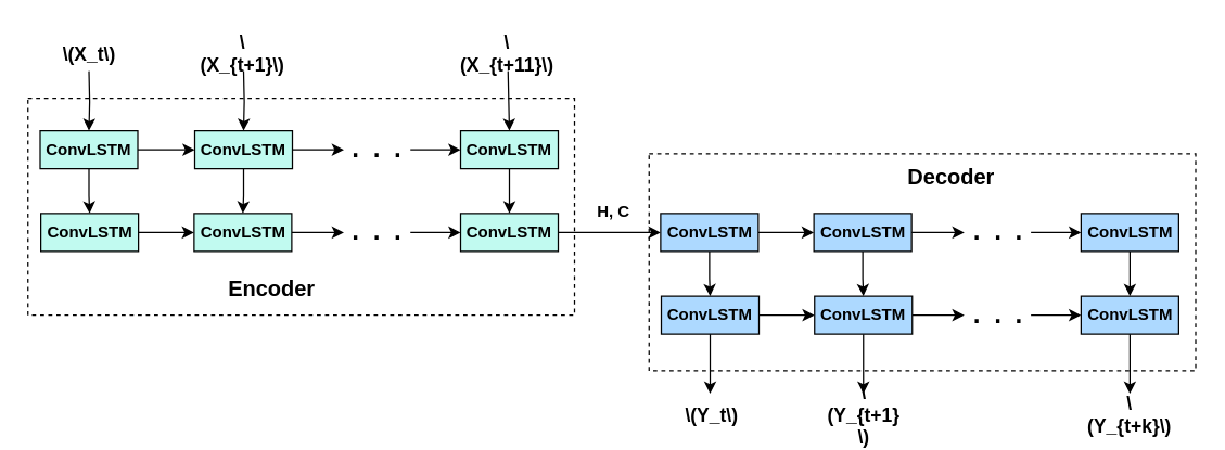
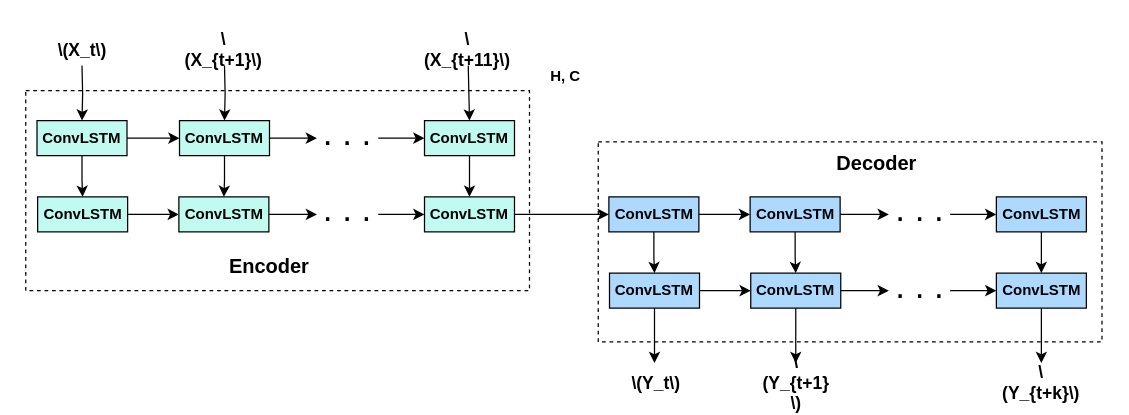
- <mxCell id="9" value="&lt;b&gt;H, C&lt;/b&gt;" style="text;html=1;resizable=0;points=[];autosize=1;align=left;verticalAlign=top;spacingTop=-4;" parent="1" vertex="1"><mxGeometry x="437.5" y="145.5" width="40" height="20" as="geometry" /></mxCell>
+ <mxCell id="9" value="&lt;b&gt;H, C&lt;/b&gt;" style="text;html=1;resizable=0;points=[];autosize=1;align=left;verticalAlign=top;spacingTop=-4;" parent="1" vertex="1"><mxGeometry x="437.5" y="50.5" width="40" height="20" as="geometry" /></mxCell>
- <mxCell id="8" value="&lt;b style=&quot;font-size: 16px;&quot;&gt;&lt;font style=&quot;font-size: 16px;&quot;&gt;Encoder&lt;/font&gt;&lt;/b&gt;" style="text;html=1;strokeColor=none;fillColor=none;align=center;verticalAlign=middle;whiteSpace=wrap;rounded=0;fontSize=16;" parent="1" vertex="1"><mxGeometry x="170" y="202" width="60" height="20" as="geometry" /></mxCell>
+ <mxCell id="8" value="&lt;b style=&quot;font-size: 16px;&quot;&gt;&lt;font style=&quot;font-size: 16px;&quot;&gt;Encoder&lt;/font&gt;&lt;/b&gt;" style="text;html=1;strokeColor=none;fillColor=none;align=center;verticalAlign=middle;whiteSpace=wrap;rounded=0;fontSize=16;" parent="1" vertex="1"><mxGeometry x="185" y="202" width="60" height="20" as="geometry" /></mxCell>
